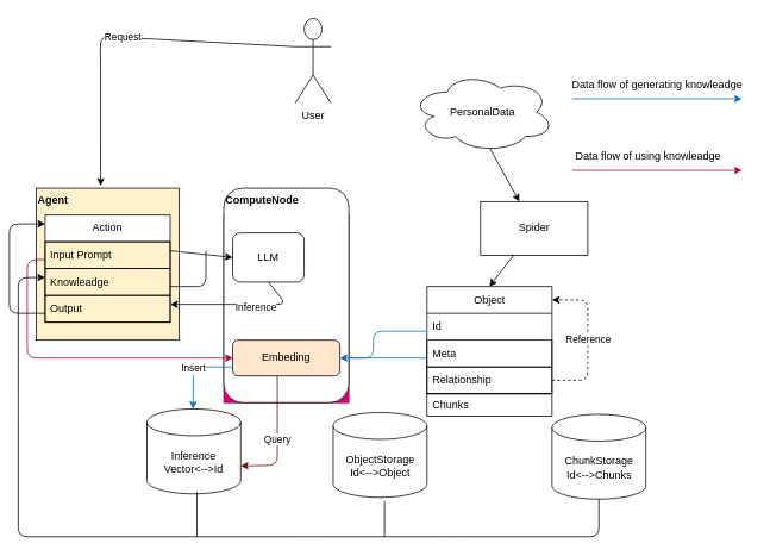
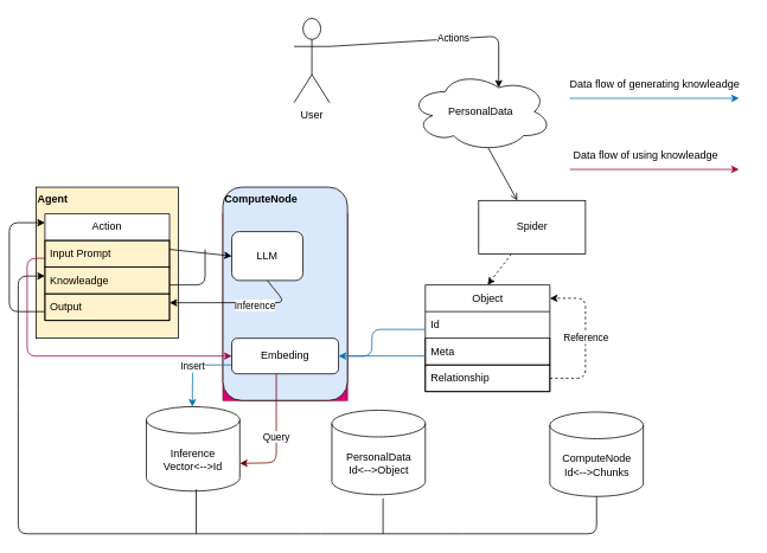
- <mxCell id="30" value="Request" style="endArrow=classic;html=1;entryX=0.451;entryY=-0.016;entryDx=0;entryDy=0;entryPerimeter=0;exitX=0;exitY=0.333;exitDx=0;exitDy=0;exitPerimeter=0;" parent="1" source="15" target="17" edge="1"><mxGeometry width="50" height="50" relative="1" as="geometry"><mxPoint x="290" y="80" as="sourcePoint" /><mxPoint x="120" y="80" as="targetPoint" /><Array as="points"><mxPoint x="112" y="40" /></Array></mxGeometry></mxCell>
+ <mxCell id="28" value="" style="endArrow=classic;html=1;entryX=0.625;entryY=0.2;entryDx=0;entryDy=0;entryPerimeter=0;exitX=1;exitY=0.333;exitDx=0;exitDy=0;exitPerimeter=0;" parent="1" source="15" target="8" edge="1"><mxGeometry width="50" height="50" relative="1" as="geometry"><mxPoint x="390" y="70" as="sourcePoint" /><mxPoint x="440" y="20" as="targetPoint" /><Array as="points"><mxPoint x="560" y="40" /></Array></mxGeometry></mxCell>
+ <mxCell id="29" value="Actions" style="edgeLabel;html=1;align=center;verticalAlign=middle;resizable=0;points=[];" parent="28" vertex="1" connectable="0"><mxGeometry x="0.121" y="1" relative="1" as="geometry"><mxPoint as="offset" /></mxGeometry></mxCell>
- <mxCell id="7" value="" style="edgeStyle=none;html=1;exitX=0.55;exitY=0.95;exitDx=0;exitDy=0;exitPerimeter=0;" parent="1" source="8" target="6" edge="1"><mxGeometry relative="1" as="geometry" /></mxCell>
+ <mxCell id="7" value="" style="edgeStyle=none;html=1;exitX=0.55;exitY=0.95;exitDx=0;exitDy=0;exitPerimeter=0;endArrow=open;" parent="1" source="8" target="6" edge="1"><mxGeometry relative="1" as="geometry" /></mxCell>
- <mxCell id="5" value="" style="edgeStyle=none;html=1;entryX=0.5;entryY=0;entryDx=0;entryDy=0;" parent="1" source="6" target="32" edge="1"><mxGeometry relative="1" as="geometry" /></mxCell>
+ <mxCell id="5" value="" style="edgeStyle=none;html=1;entryX=0.5;entryY=0;entryDx=0;entryDy=0;dashed=1;" parent="1" source="6" target="32" edge="1"><mxGeometry relative="1" as="geometry" /></mxCell>
- <mxCell id="10" value="&lt;div style=&quot;&quot;&gt;&lt;span style=&quot;background-color: initial;&quot;&gt;ComputeNode&lt;/span&gt;&lt;/div&gt;" style="rounded=1;whiteSpace=wrap;html=1;strokeColor=default;align=left;verticalAlign=top;fontStyle=1" parent="9" vertex="1"><mxGeometry y="-30" width="140" height="240" as="geometry" /></mxCell>
+ <mxCell id="10" value="&lt;div style=&quot;&quot;&gt;&lt;span style=&quot;background-color: initial;&quot;&gt;ComputeNode&lt;/span&gt;&lt;/div&gt;" style="rounded=1;whiteSpace=wrap;html=1;strokeColor=default;align=left;verticalAlign=top;fontStyle=1;fillColor=#dae8fc;" parent="9" vertex="1"><mxGeometry y="-30" width="140" height="240" as="geometry" /></mxCell>
- <mxCell id="11" value="Embeding" style="rounded=1;whiteSpace=wrap;html=1;strokeColor=default;fillColor=#ffe6cc;" parent="9" vertex="1"><mxGeometry x="10" y="140" width="120" height="40" as="geometry" /></mxCell>
+ <mxCell id="11" value="Embeding" style="rounded=1;whiteSpace=wrap;html=1;strokeColor=default;" parent="9" vertex="1"><mxGeometry x="10" y="140" width="120" height="40" as="geometry" /></mxCell>
- <mxCell id="38" value="Chunks" style="text;strokeColor=default;fillColor=none;align=left;verticalAlign=middle;spacingLeft=4;spacingRight=4;overflow=hidden;points=[[0,0.5],[1,0.5]];portConstraint=eastwest;rotatable=0;whiteSpace=wrap;html=1;" parent="31" vertex="1"><mxGeometry y="120" width="140" height="25" as="geometry" /></mxCell>
- <mxCell id="3" value="ObjectStorage&lt;br&gt;Id&amp;lt;--&amp;gt;Object" style="shape=cylinder3;whiteSpace=wrap;html=1;boundedLbl=1;backgroundOutline=1;size=15;" parent="1" vertex="1"><mxGeometry x="372.5" y="461" width="105" height="95" as="geometry" /></mxCell>
+ <mxCell id="3" value="PersonalData&lt;br&gt;Id&amp;lt;--&amp;gt;Object" style="shape=cylinder3;whiteSpace=wrap;html=1;boundedLbl=1;backgroundOutline=1;size=15;" parent="1" vertex="1"><mxGeometry x="372.5" y="461" width="105" height="95" as="geometry" /></mxCell>
- <mxCell id="4" value="ChunkStorage&lt;br&gt;Id&amp;lt;--&amp;gt;Chunks" style="shape=cylinder3;whiteSpace=wrap;html=1;boundedLbl=1;backgroundOutline=1;size=15;" parent="1" vertex="1"><mxGeometry x="617.5" y="463" width="105" height="95" as="geometry" /></mxCell>
+ <mxCell id="4" value="ComputeNode&lt;br&gt;Id&amp;lt;--&amp;gt;Chunks" style="shape=cylinder3;whiteSpace=wrap;html=1;boundedLbl=1;backgroundOutline=1;size=15;" parent="1" vertex="1"><mxGeometry x="617.5" y="463" width="105" height="95" as="geometry" /></mxCell>
